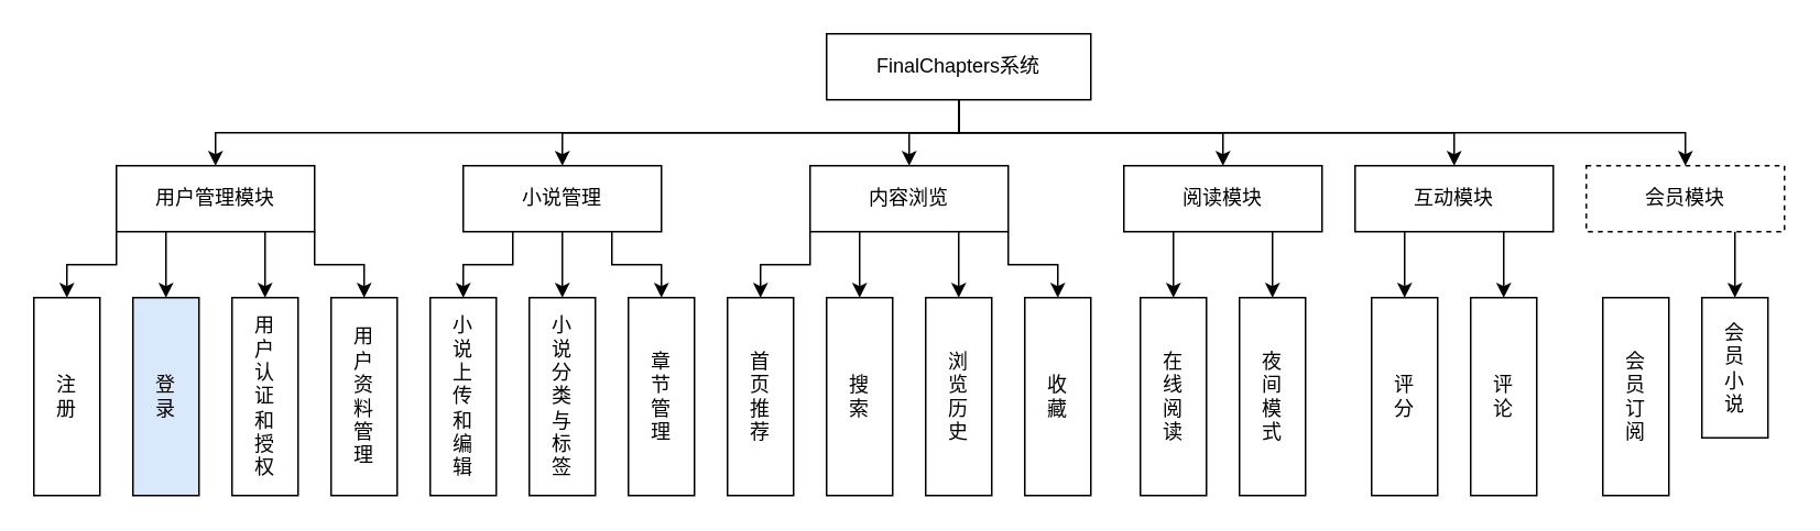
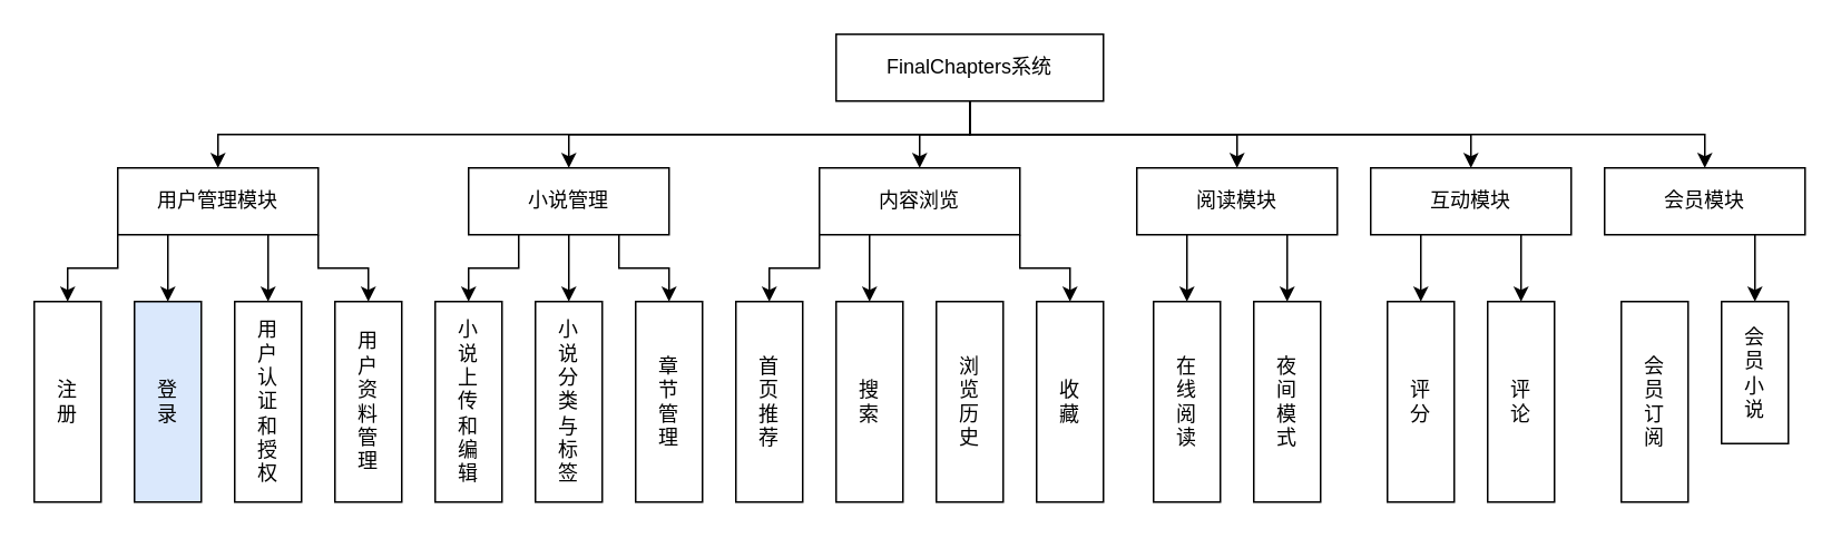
- <mxCell id="50" value="会员模块" style="rounded=0;whiteSpace=wrap;html=1;dashed=1;" vertex="1" parent="49"><mxGeometry width="120" height="40" as="geometry" /></mxCell>
+ <mxCell id="50" value="会员模块" style="rounded=0;whiteSpace=wrap;html=1;" vertex="1" parent="49"><mxGeometry width="120" height="40" as="geometry" /></mxCell>
- <mxCell id="35" style="edgeStyle=orthogonalEdgeStyle;rounded=0;orthogonalLoop=1;jettySize=auto;html=1;exitX=0.75;exitY=1;exitDx=0;exitDy=0;entryX=0.5;entryY=0;entryDx=0;entryDy=0;" edge="1" parent="27" source="30" target="34"><mxGeometry relative="1" as="geometry" /></mxCell>
